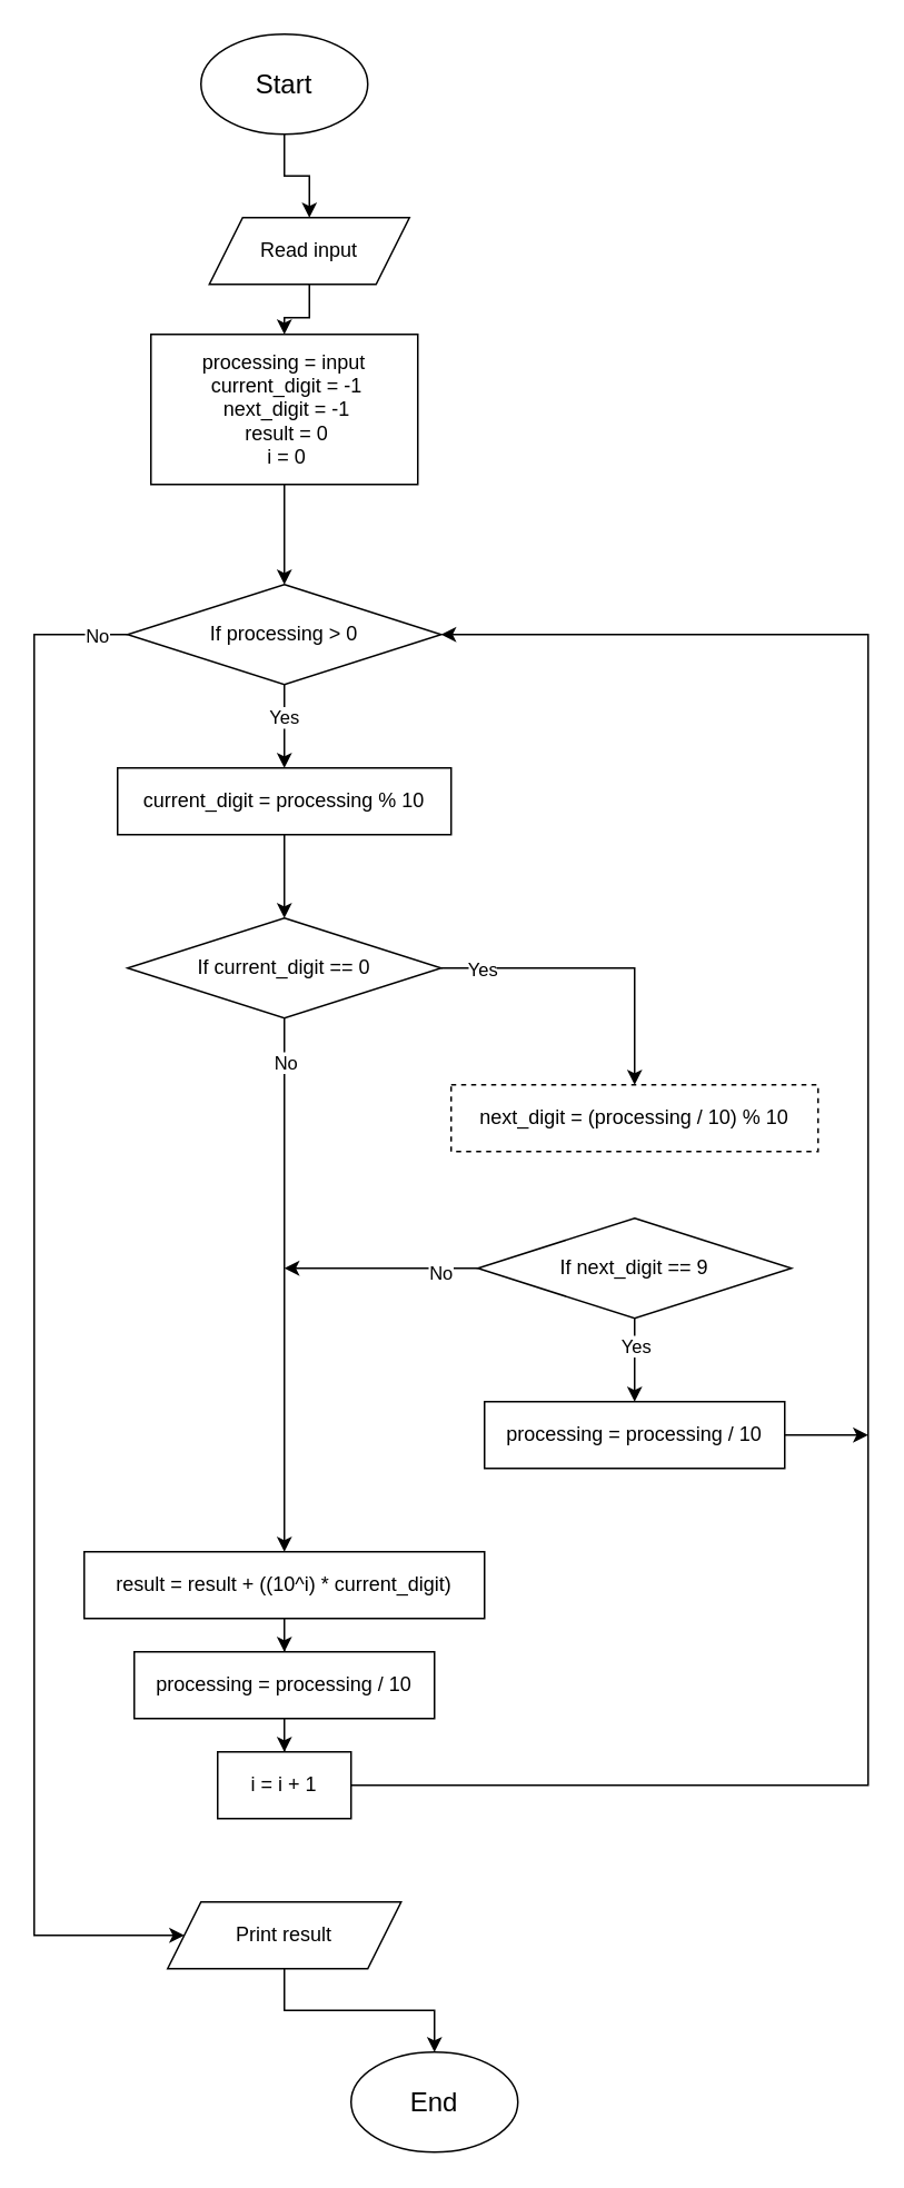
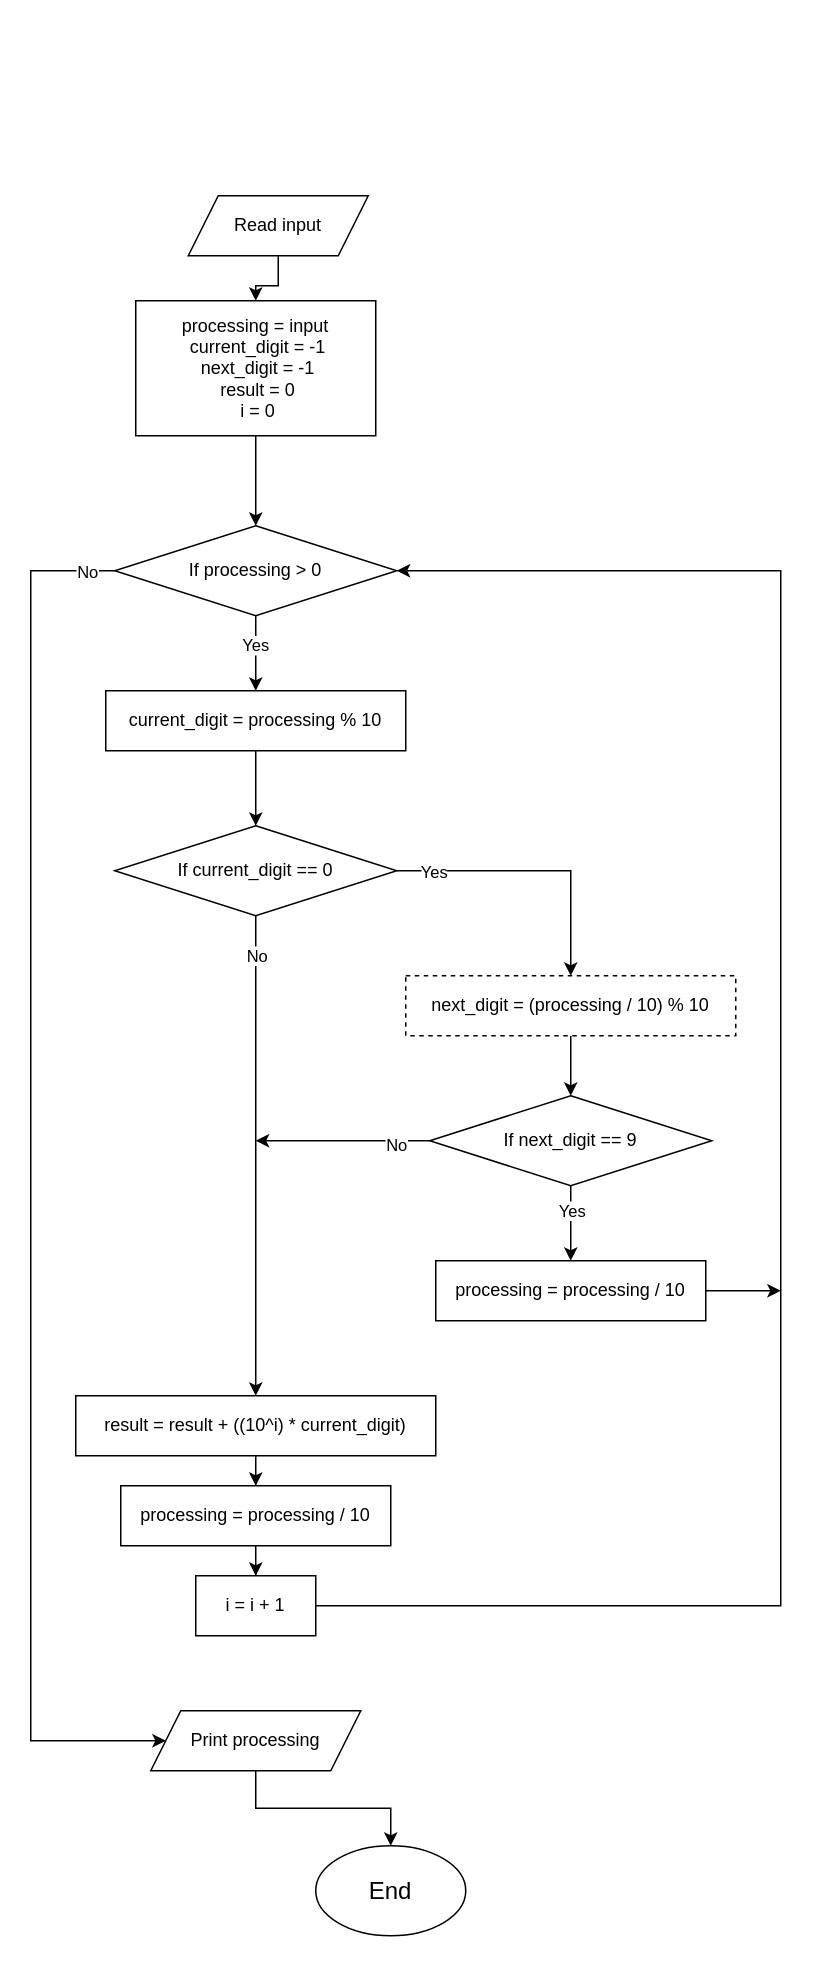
- <mxCell id="3" value="Start" style="ellipse;whiteSpace=wrap;html=1;fontSize=16;" vertex="1" parent="1"><mxGeometry x="120" y="20" width="100" height="60" as="geometry" /></mxCell>
- <mxCell id="2" value="" style="edgeStyle=orthogonalEdgeStyle;rounded=0;orthogonalLoop=1;jettySize=auto;html=1;" edge="1" parent="1" source="3" target="6"><mxGeometry relative="1" as="geometry" /></mxCell>
+ <mxCell id="21" value="" style="edgeStyle=orthogonalEdgeStyle;rounded=0;orthogonalLoop=1;jettySize=auto;html=1;" edge="1" parent="1" source="22" target="27"><mxGeometry relative="1" as="geometry" /></mxCell>
- <mxCell id="37" value="Print result" style="shape=parallelogram;perimeter=parallelogramPerimeter;whiteSpace=wrap;html=1;fixedSize=1;" vertex="1" parent="1"><mxGeometry x="100" y="1140" width="140" height="40" as="geometry" /></mxCell>
+ <mxCell id="37" value="Print processing" style="shape=parallelogram;perimeter=parallelogramPerimeter;whiteSpace=wrap;html=1;fixedSize=1;" vertex="1" parent="1"><mxGeometry x="100" y="1140" width="140" height="40" as="geometry" /></mxCell>
